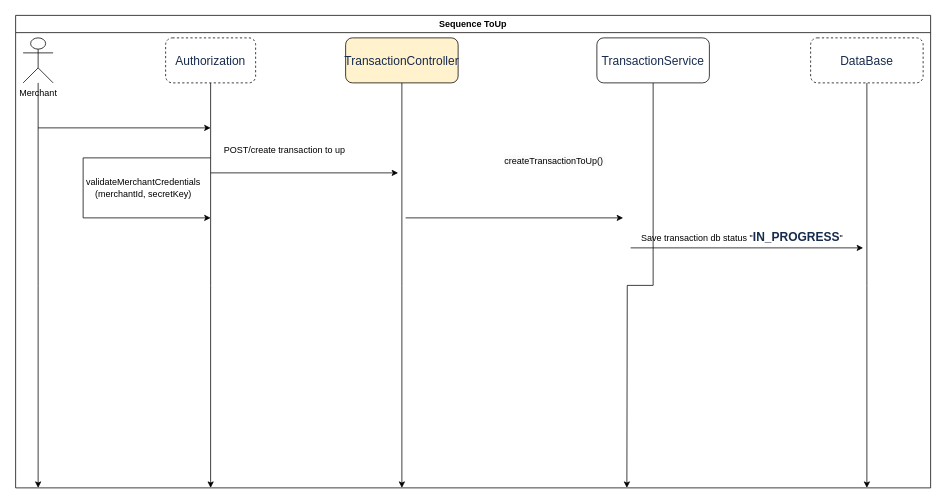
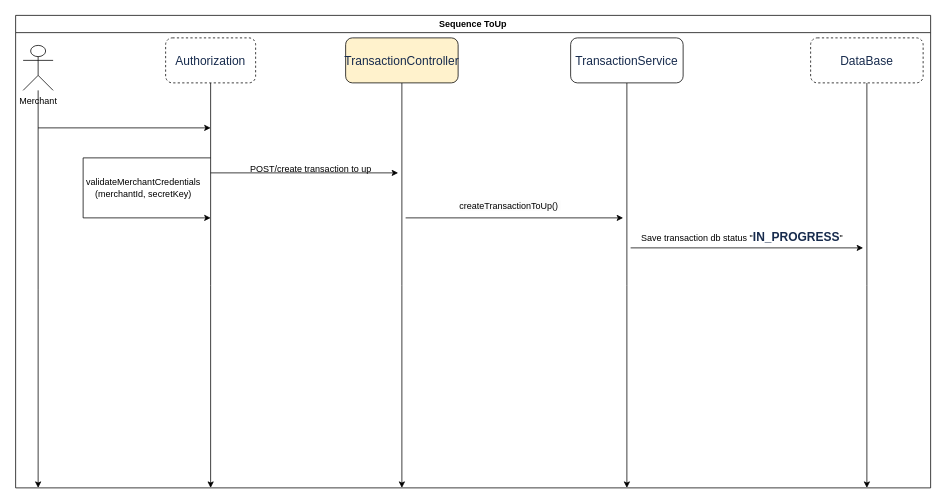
- <mxCell id="3" value="Merchant" style="shape=umlActor;verticalLabelPosition=bottom;verticalAlign=top;html=1;outlineConnect=0;" vertex="1" parent="1"><mxGeometry x="30" y="50" width="40" height="60" as="geometry" /></mxCell>
+ <mxCell id="3" value="Merchant" style="shape=umlActor;verticalLabelPosition=bottom;verticalAlign=top;html=1;outlineConnect=0;" vertex="1" parent="1"><mxGeometry x="30" y="60" width="40" height="60" as="geometry" /></mxCell>
- <mxCell id="14" value="&lt;font face=&quot;Arial, sans-serif&quot; color=&quot;#172b4d&quot;&gt;&lt;span style=&quot;font-size: 16px; white-space-collapse: preserve;&quot;&gt;TransactionService&lt;/span&gt;&lt;/font&gt;" style="rounded=1;whiteSpace=wrap;html=1;" vertex="1" parent="1"><mxGeometry x="795" y="50" width="150" height="60" as="geometry" /></mxCell>
+ <mxCell id="14" value="&lt;font face=&quot;Arial, sans-serif&quot; color=&quot;#172b4d&quot;&gt;&lt;span style=&quot;font-size: 16px; white-space-collapse: preserve;&quot;&gt;TransactionService&lt;/span&gt;&lt;/font&gt;" style="rounded=1;whiteSpace=wrap;html=1;" vertex="1" parent="1"><mxGeometry x="760" y="50" width="150" height="60" as="geometry" /></mxCell>
- <mxCell id="12" value="POST/create transaction to up&amp;nbsp;" style="text;html=1;align=center;verticalAlign=middle;resizable=0;points=[];autosize=1;strokeColor=none;fillColor=none;" vertex="1" parent="1"><mxGeometry x="285" y="185" width="190" height="30" as="geometry" /></mxCell>
+ <mxCell id="12" value="POST/create transaction to up&amp;nbsp;" style="text;html=1;align=center;verticalAlign=middle;resizable=0;points=[];autosize=1;strokeColor=none;fillColor=none;" vertex="1" parent="1"><mxGeometry x="320" y="210" width="190" height="30" as="geometry" /></mxCell>
- <mxCell id="16" value="&lt;span style=&quot;color: rgb(0, 0, 0); font-family: Helvetica; font-size: 12px; font-style: normal; font-variant-ligatures: normal; font-variant-caps: normal; font-weight: 400; letter-spacing: normal; orphans: 2; text-align: center; text-indent: 0px; text-transform: none; widows: 2; word-spacing: 0px; -webkit-text-stroke-width: 0px; white-space: nowrap; background-color: rgb(251, 251, 251); text-decoration-thickness: initial; text-decoration-style: initial; text-decoration-color: initial; display: inline !important; float: none;&quot;&gt;createTransactionToUp()&amp;nbsp;&lt;/span&gt;" style="text;whiteSpace=wrap;html=1;" vertex="1" parent="1"><mxGeometry x="670" y="200" width="160" height="40" as="geometry" /></mxCell>
+ <mxCell id="16" value="&lt;span style=&quot;color: rgb(0, 0, 0); font-family: Helvetica; font-size: 12px; font-style: normal; font-variant-ligatures: normal; font-variant-caps: normal; font-weight: 400; letter-spacing: normal; orphans: 2; text-align: center; text-indent: 0px; text-transform: none; widows: 2; word-spacing: 0px; -webkit-text-stroke-width: 0px; white-space: nowrap; background-color: rgb(251, 251, 251); text-decoration-thickness: initial; text-decoration-style: initial; text-decoration-color: initial; display: inline !important; float: none;&quot;&gt;createTransactionToUp()&amp;nbsp;&lt;/span&gt;" style="text;whiteSpace=wrap;html=1;" vertex="1" parent="1"><mxGeometry x="610" y="260" width="160" height="40" as="geometry" /></mxCell>
